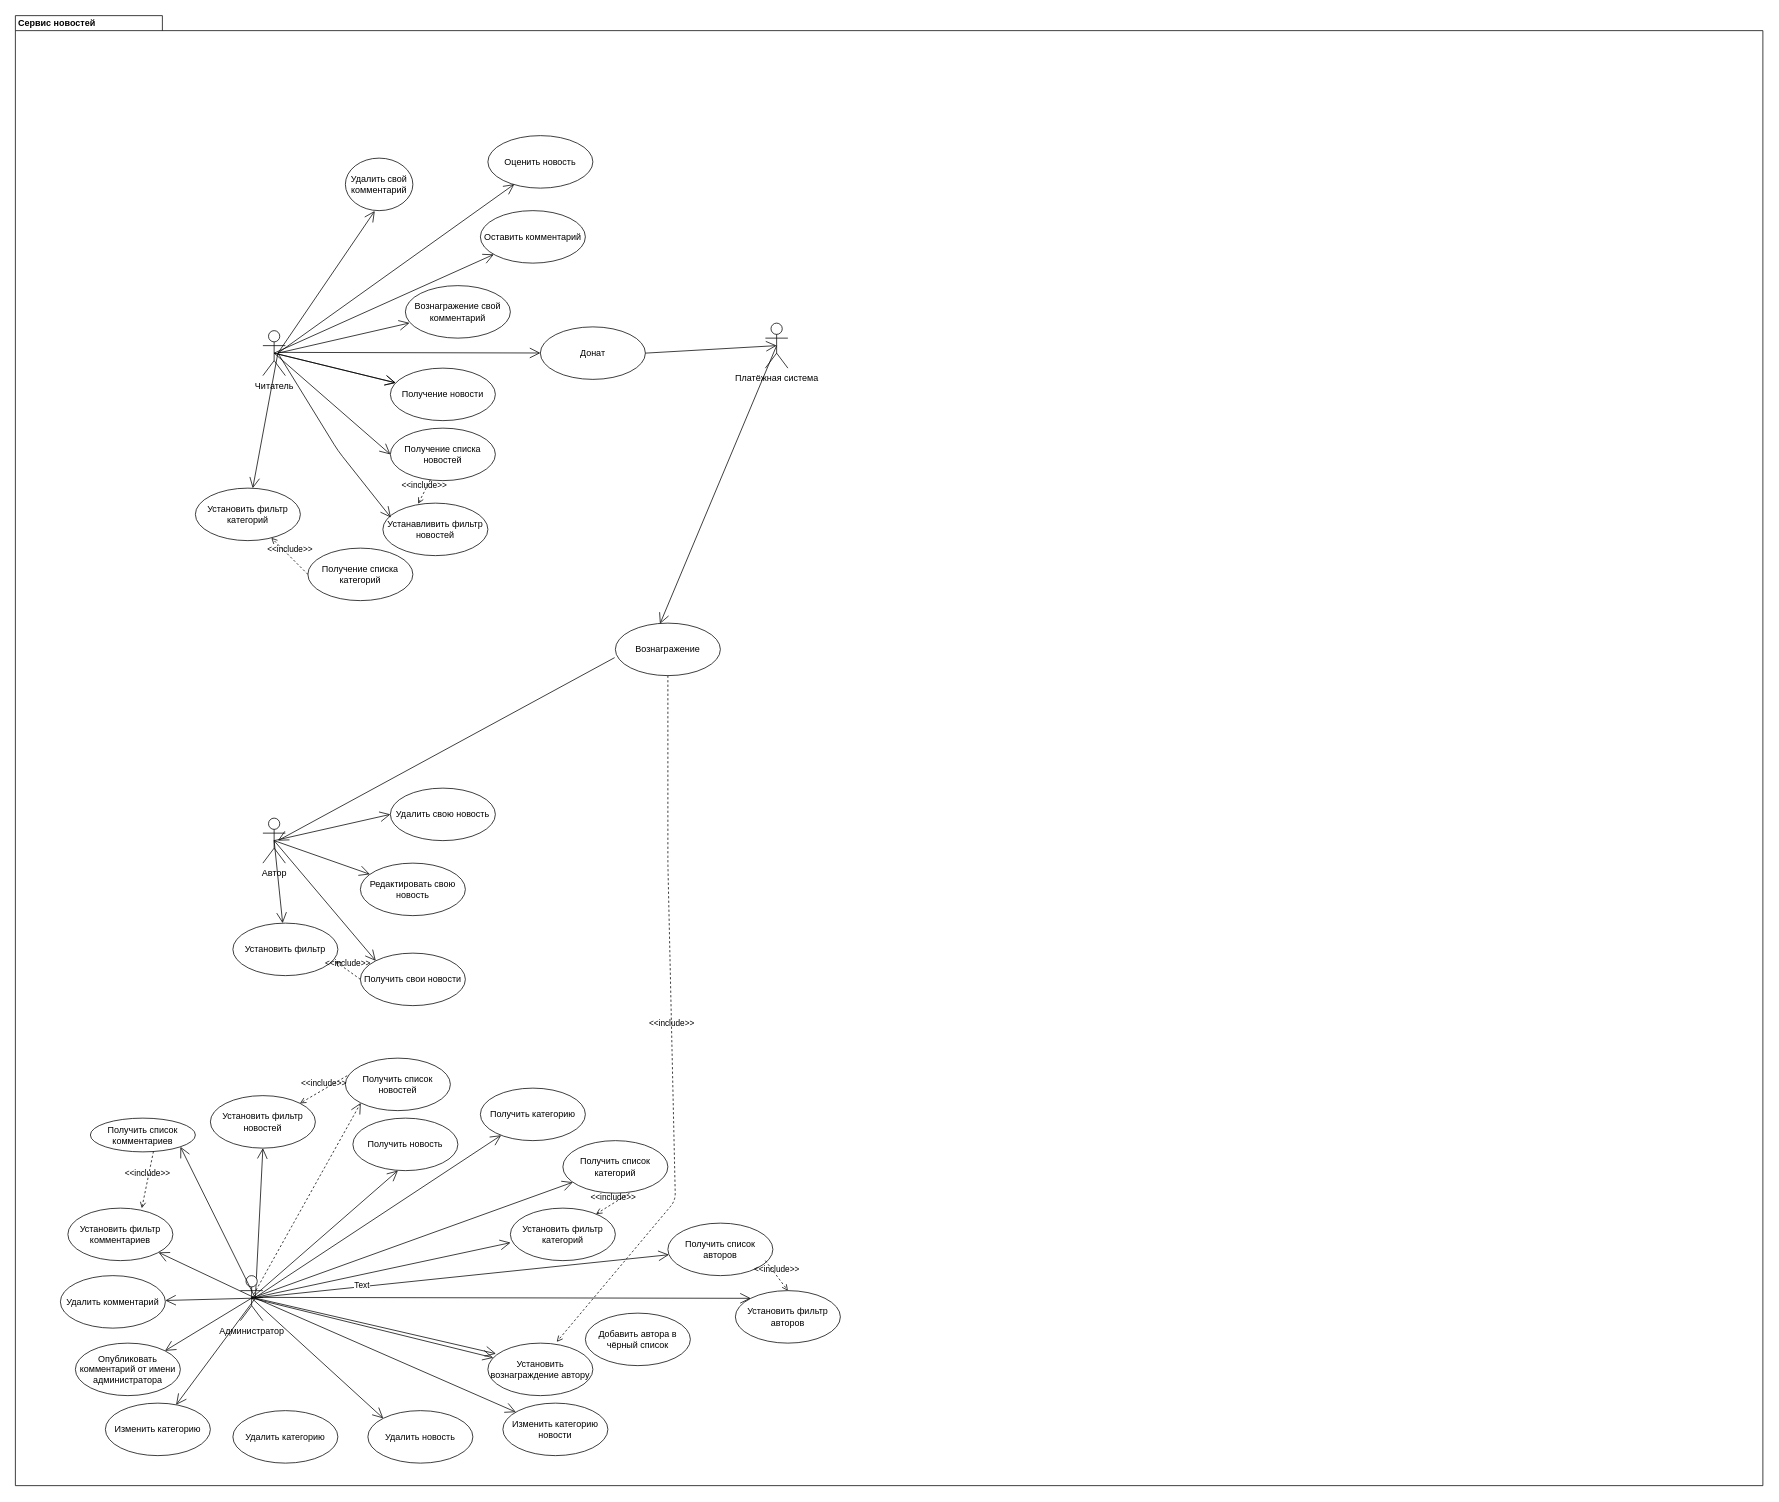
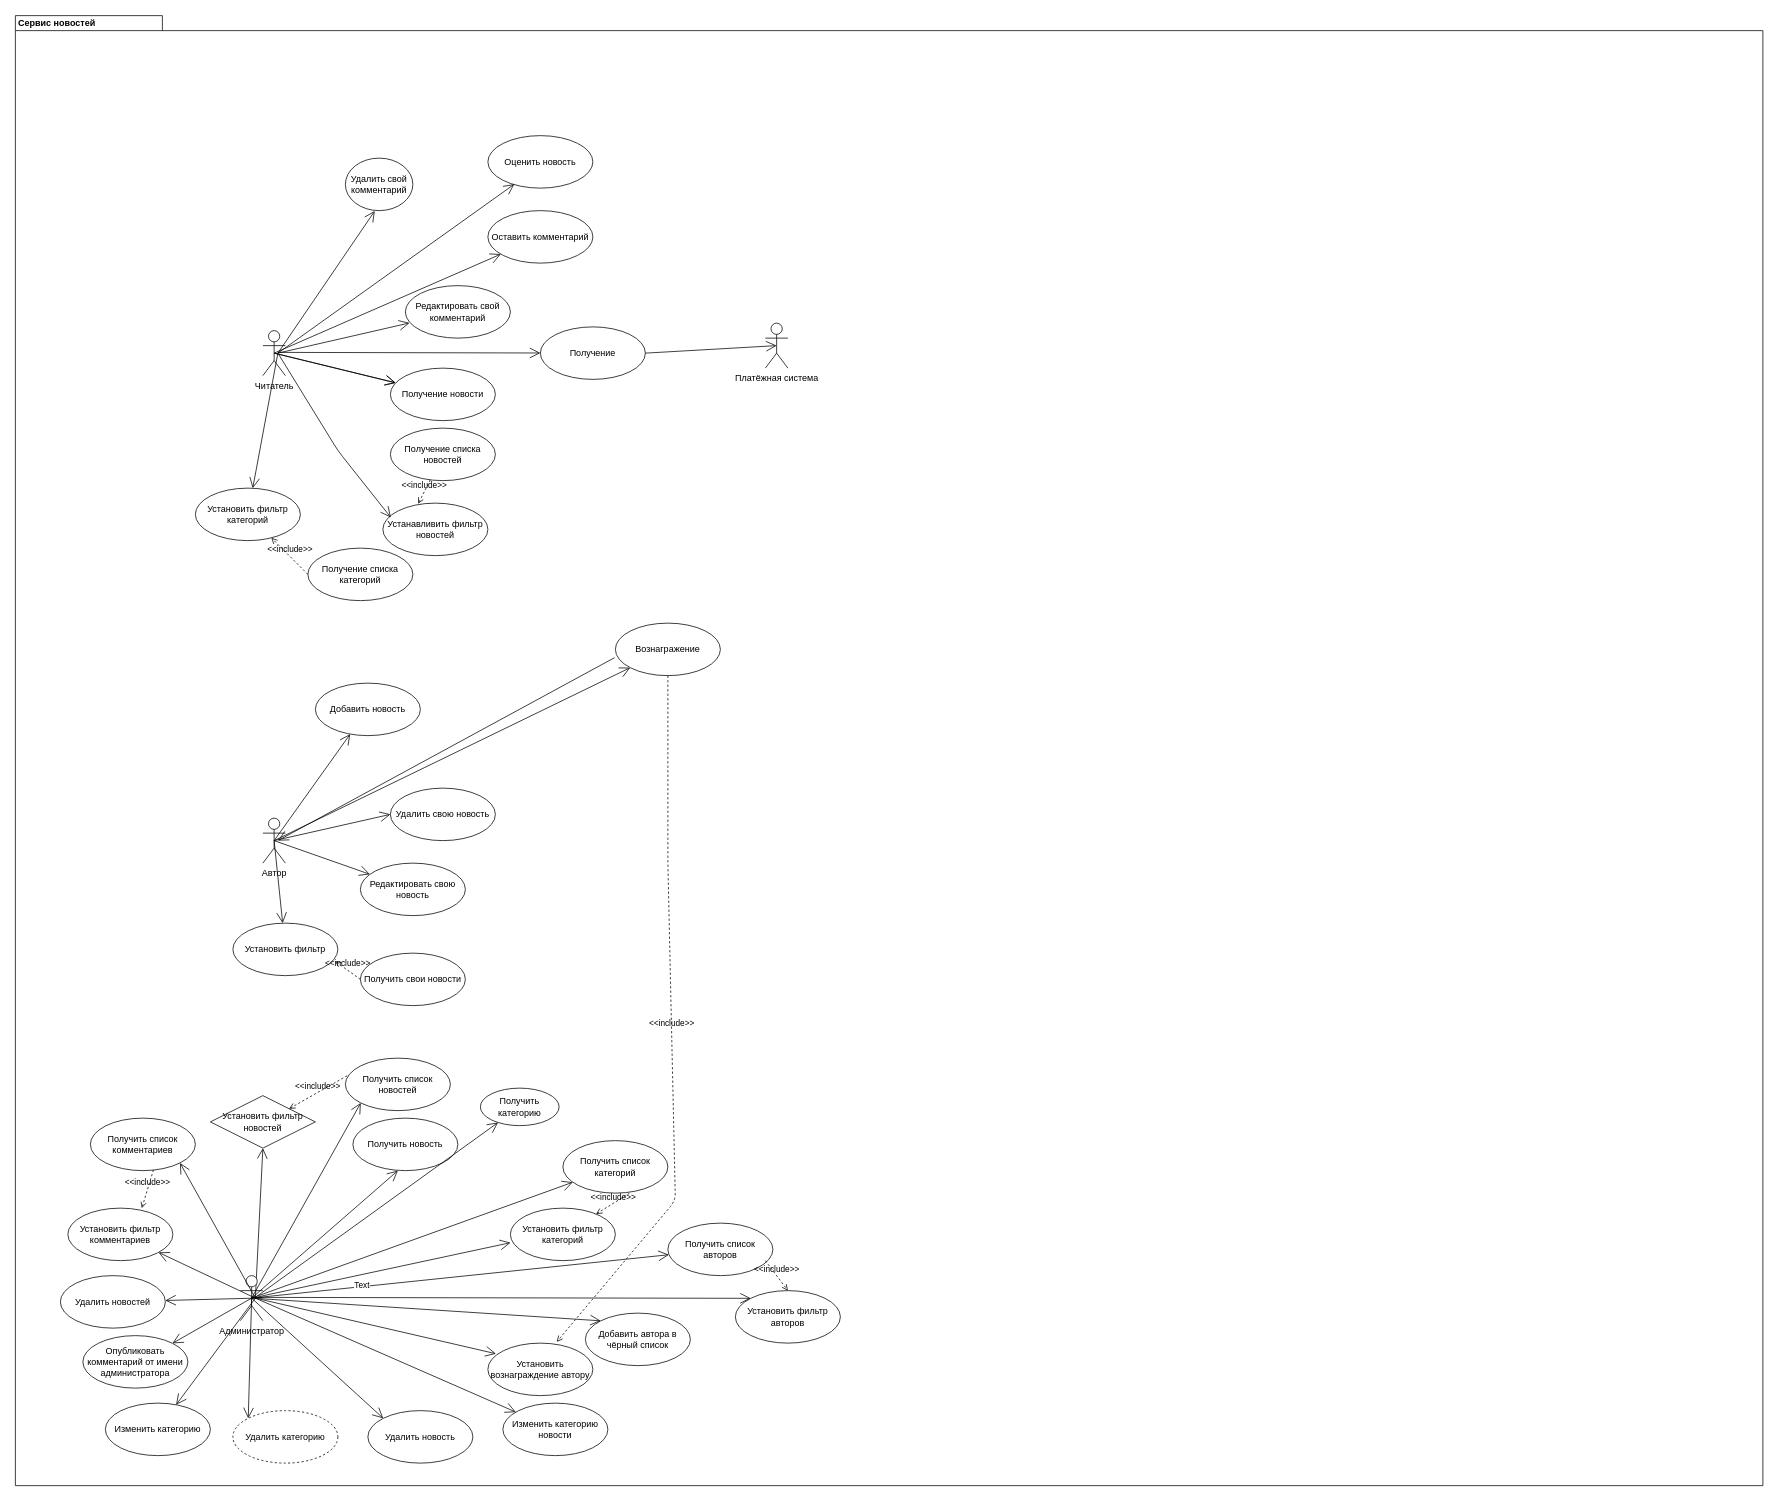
- <mxCell id="24" value="Оставить комментарий" style="ellipse;whiteSpace=wrap;html=1;" vertex="1" parent="2"><mxGeometry x="620" y="260" width="140" height="70" as="geometry" /></mxCell>
+ <mxCell id="24" value="Оставить комментарий" style="ellipse;whiteSpace=wrap;html=1;" vertex="1" parent="2"><mxGeometry x="630" y="260" width="140" height="70" as="geometry" /></mxCell>
- <mxCell id="30" value="Вознагражение свой комментарий" style="ellipse;whiteSpace=wrap;html=1;" vertex="1" parent="2"><mxGeometry x="520" y="360" width="140" height="70" as="geometry" /></mxCell>
+ <mxCell id="30" value="Редактировать свой комментарий" style="ellipse;whiteSpace=wrap;html=1;" vertex="1" parent="2"><mxGeometry x="520" y="360" width="140" height="70" as="geometry" /></mxCell>
- <mxCell id="36" value="Донат" style="ellipse;whiteSpace=wrap;html=1;" vertex="1" parent="2"><mxGeometry x="700" y="415" width="140" height="70" as="geometry" /></mxCell>
+ <mxCell id="36" value="Получение" style="ellipse;whiteSpace=wrap;html=1;" vertex="1" parent="2"><mxGeometry x="700" y="415" width="140" height="70" as="geometry" /></mxCell>
- <mxCell id="7" value="" style="endArrow=open;endFill=1;endSize=12;html=1;exitX=0.5;exitY=0.5;exitDx=0;exitDy=0;exitPerimeter=0;entryX=0;entryY=0.5;entryDx=0;entryDy=0;" parent="2" source="5" target="3" edge="1"><mxGeometry width="160" relative="1" as="geometry"><mxPoint x="340" y="470" as="sourcePoint" /><mxPoint x="490" y="520" as="targetPoint" /></mxGeometry></mxCell>
- <mxCell id="85" value="" style="endArrow=open;endFill=1;endSize=12;html=1;entryX=0.425;entryY=0.013;entryDx=0;entryDy=0;entryPerimeter=0;exitX=0.5;exitY=0.5;exitDx=0;exitDy=0;exitPerimeter=0;" edge="1" parent="1" source="71" target="53"><mxGeometry width="160" relative="1" as="geometry"><mxPoint y="690" as="sourcePoint" x="730" /><mxPoint x="890" y="690" as="targetPoint" /></mxGeometry></mxCell>
+ <mxCell id="22" value="Добавить новость" style="ellipse;whiteSpace=wrap;html=1;fillColor=#FFFFFF;" parent="2" vertex="1"><mxGeometry x="400" y="890" width="140" height="70" as="geometry" /></mxCell>
+ <mxCell id="17" value="" style="endArrow=open;endFill=1;endSize=12;html=1;exitX=0.5;exitY=0.5;exitDx=0;exitDy=0;exitPerimeter=0;" parent="2" source="19" edge="1" target="22"><mxGeometry width="160" relative="1" as="geometry"><mxPoint x="490" y="1150" as="sourcePoint" /><mxPoint x="520" y="1170" as="targetPoint" /></mxGeometry></mxCell>
- <mxCell id="15" value="" style="endArrow=open;endFill=1;endSize=12;html=1;entryX=0;entryY=0;entryDx=0;entryDy=0;exitX=0.5;exitY=0.5;exitDx=0;exitDy=0;exitPerimeter=0;" parent="2" source="19" target="14" edge="1"><mxGeometry width="160" relative="1" as="geometry"><mxPoint x="490" y="1250" as="sourcePoint" /><mxPoint x="650" y="1250" as="targetPoint" /></mxGeometry></mxCell>
+ <mxCell id="15" value="" style="endArrow=open;endFill=1;endSize=12;html=1;exitX=0.5;exitY=0.5;exitDx=0;exitDy=0;exitPerimeter=0;" parent="2" source="19" target="53" edge="1"><mxGeometry width="160" relative="1" as="geometry"><mxPoint x="490" y="1250" as="sourcePoint" /><mxPoint x="650" y="1250" as="targetPoint" /></mxGeometry></mxCell>
- <mxCell id="52" value="Получить категорию" style="ellipse;whiteSpace=wrap;html=1;" vertex="1" parent="2"><mxGeometry x="620" y="1430" width="140" height="70" as="geometry" /></mxCell>
+ <mxCell id="52" value="Получить категорию" style="ellipse;whiteSpace=wrap;html=1;" vertex="1" parent="2"><mxGeometry x="620" y="1430" width="105" height="50" as="geometry" /></mxCell>
- <mxCell id="34" value="Установить фильтр новостей" style="ellipse;whiteSpace=wrap;html=1;" vertex="1" parent="2"><mxGeometry x="260" y="1440" width="140" height="70" as="geometry" /></mxCell>
+ <mxCell id="34" value="Установить фильтр новостей" style="rhombus;whiteSpace=wrap;html=1;" vertex="1" parent="2"><mxGeometry x="260" y="1440" width="140" height="70" as="geometry" /></mxCell>
- <mxCell id="42" value="Получить список комментариев" style="ellipse;whiteSpace=wrap;html=1;" vertex="1" parent="2"><mxGeometry x="100" y="1470" width="140" height="45" as="geometry" /></mxCell>
+ <mxCell id="42" value="Получить список комментариев" style="ellipse;whiteSpace=wrap;html=1;" vertex="1" parent="2"><mxGeometry x="100" y="1470" width="140" height="70" as="geometry" /></mxCell>
- <mxCell id="57" value="" style="endArrow=open;endFill=1;endSize=12;html=1;entryX=0;entryY=1;entryDx=0;entryDy=0;exitX=0.5;exitY=0.5;exitDx=0;exitDy=0;exitPerimeter=0;dashed=1;" parent="1" source="67" target="8" edge="1"><mxGeometry width="160" relative="1" as="geometry"><mxPoint x="1352" y="1709" as="sourcePoint" /><mxPoint x="1650" y="1740" as="targetPoint" /></mxGeometry></mxCell>
+ <mxCell id="57" value="" style="endArrow=open;endFill=1;endSize=12;html=1;entryX=0;entryY=1;entryDx=0;entryDy=0;exitX=0.5;exitY=0.5;exitDx=0;exitDy=0;exitPerimeter=0;" parent="1" source="67" target="8" edge="1"><mxGeometry width="160" relative="1" as="geometry"><mxPoint x="1352" y="1709" as="sourcePoint" /><mxPoint x="1650" y="1740" as="targetPoint" /></mxGeometry></mxCell>
- <mxCell id="45" value="Удалить комментарий" style="ellipse;whiteSpace=wrap;html=1;" vertex="1" parent="2"><mxGeometry x="60" y="1680" width="140" height="70" as="geometry" /></mxCell>
+ <mxCell id="45" value="Удалить новостей" style="ellipse;whiteSpace=wrap;html=1;" vertex="1" parent="2"><mxGeometry x="60" y="1680" width="140" height="70" as="geometry" /></mxCell>
+ <mxCell id="66" value="" style="endArrow=open;endFill=1;endSize=12;html=1;exitX=0.5;exitY=0.5;exitDx=0;exitDy=0;exitPerimeter=0;entryX=0;entryY=0;entryDx=0;entryDy=0;" edge="1" parent="1" source="67" target="37"><mxGeometry width="160" relative="1" as="geometry"><mxPoint x="450" y="1710" as="sourcePoint" /><mxPoint x="800" y="1720" as="targetPoint" /></mxGeometry></mxCell>
- <mxCell id="59" value="" style="endArrow=open;endFill=1;endSize=12;html=1;exitX=0.5;exitY=0.5;exitDx=0;exitDy=0;exitPerimeter=0;" parent="1" source="67" target="39" edge="1"><mxGeometry width="160" relative="1" as="geometry"><mxPoint x="1360" y="1700" as="sourcePoint" /><mxPoint x="1620" y="2020" as="targetPoint" /></mxGeometry></mxCell>
+ <mxCell id="59" value="" style="endArrow=open;endFill=1;endSize=12;html=1;exitX=0.5;exitY=0.5;exitDx=0;exitDy=0;exitPerimeter=0;entryX=0;entryY=0;entryDx=0;entryDy=0;" parent="1" source="67" target="10" edge="1"><mxGeometry width="160" relative="1" as="geometry"><mxPoint x="1360" y="1700" as="sourcePoint" /><mxPoint x="1620" y="2020" as="targetPoint" /></mxGeometry></mxCell>
- <mxCell id="46" value="Опубликовать комментарий от имени администратора" style="ellipse;whiteSpace=wrap;html=1;" vertex="1" parent="2"><mxGeometry x="80" y="1770" width="140" height="70" as="geometry" /></mxCell>
+ <mxCell id="46" value="Опубликовать комментарий от имени администратора" style="ellipse;whiteSpace=wrap;html=1;" vertex="1" parent="2"><mxGeometry x="90" y="1760" width="140" height="70" as="geometry" /></mxCell>
- <mxCell id="10" value="Удалить категорию" style="ellipse;whiteSpace=wrap;html=1;fillColor=#FFFFFF;" parent="2" vertex="1"><mxGeometry x="290" y="1860" width="140" height="70" as="geometry" /></mxCell>
+ <mxCell id="10" value="Удалить категорию" style="ellipse;whiteSpace=wrap;html=1;fillColor=#FFFFFF;dashed=1;" parent="2" vertex="1"><mxGeometry x="290" y="1860" width="140" height="70" as="geometry" /></mxCell>
